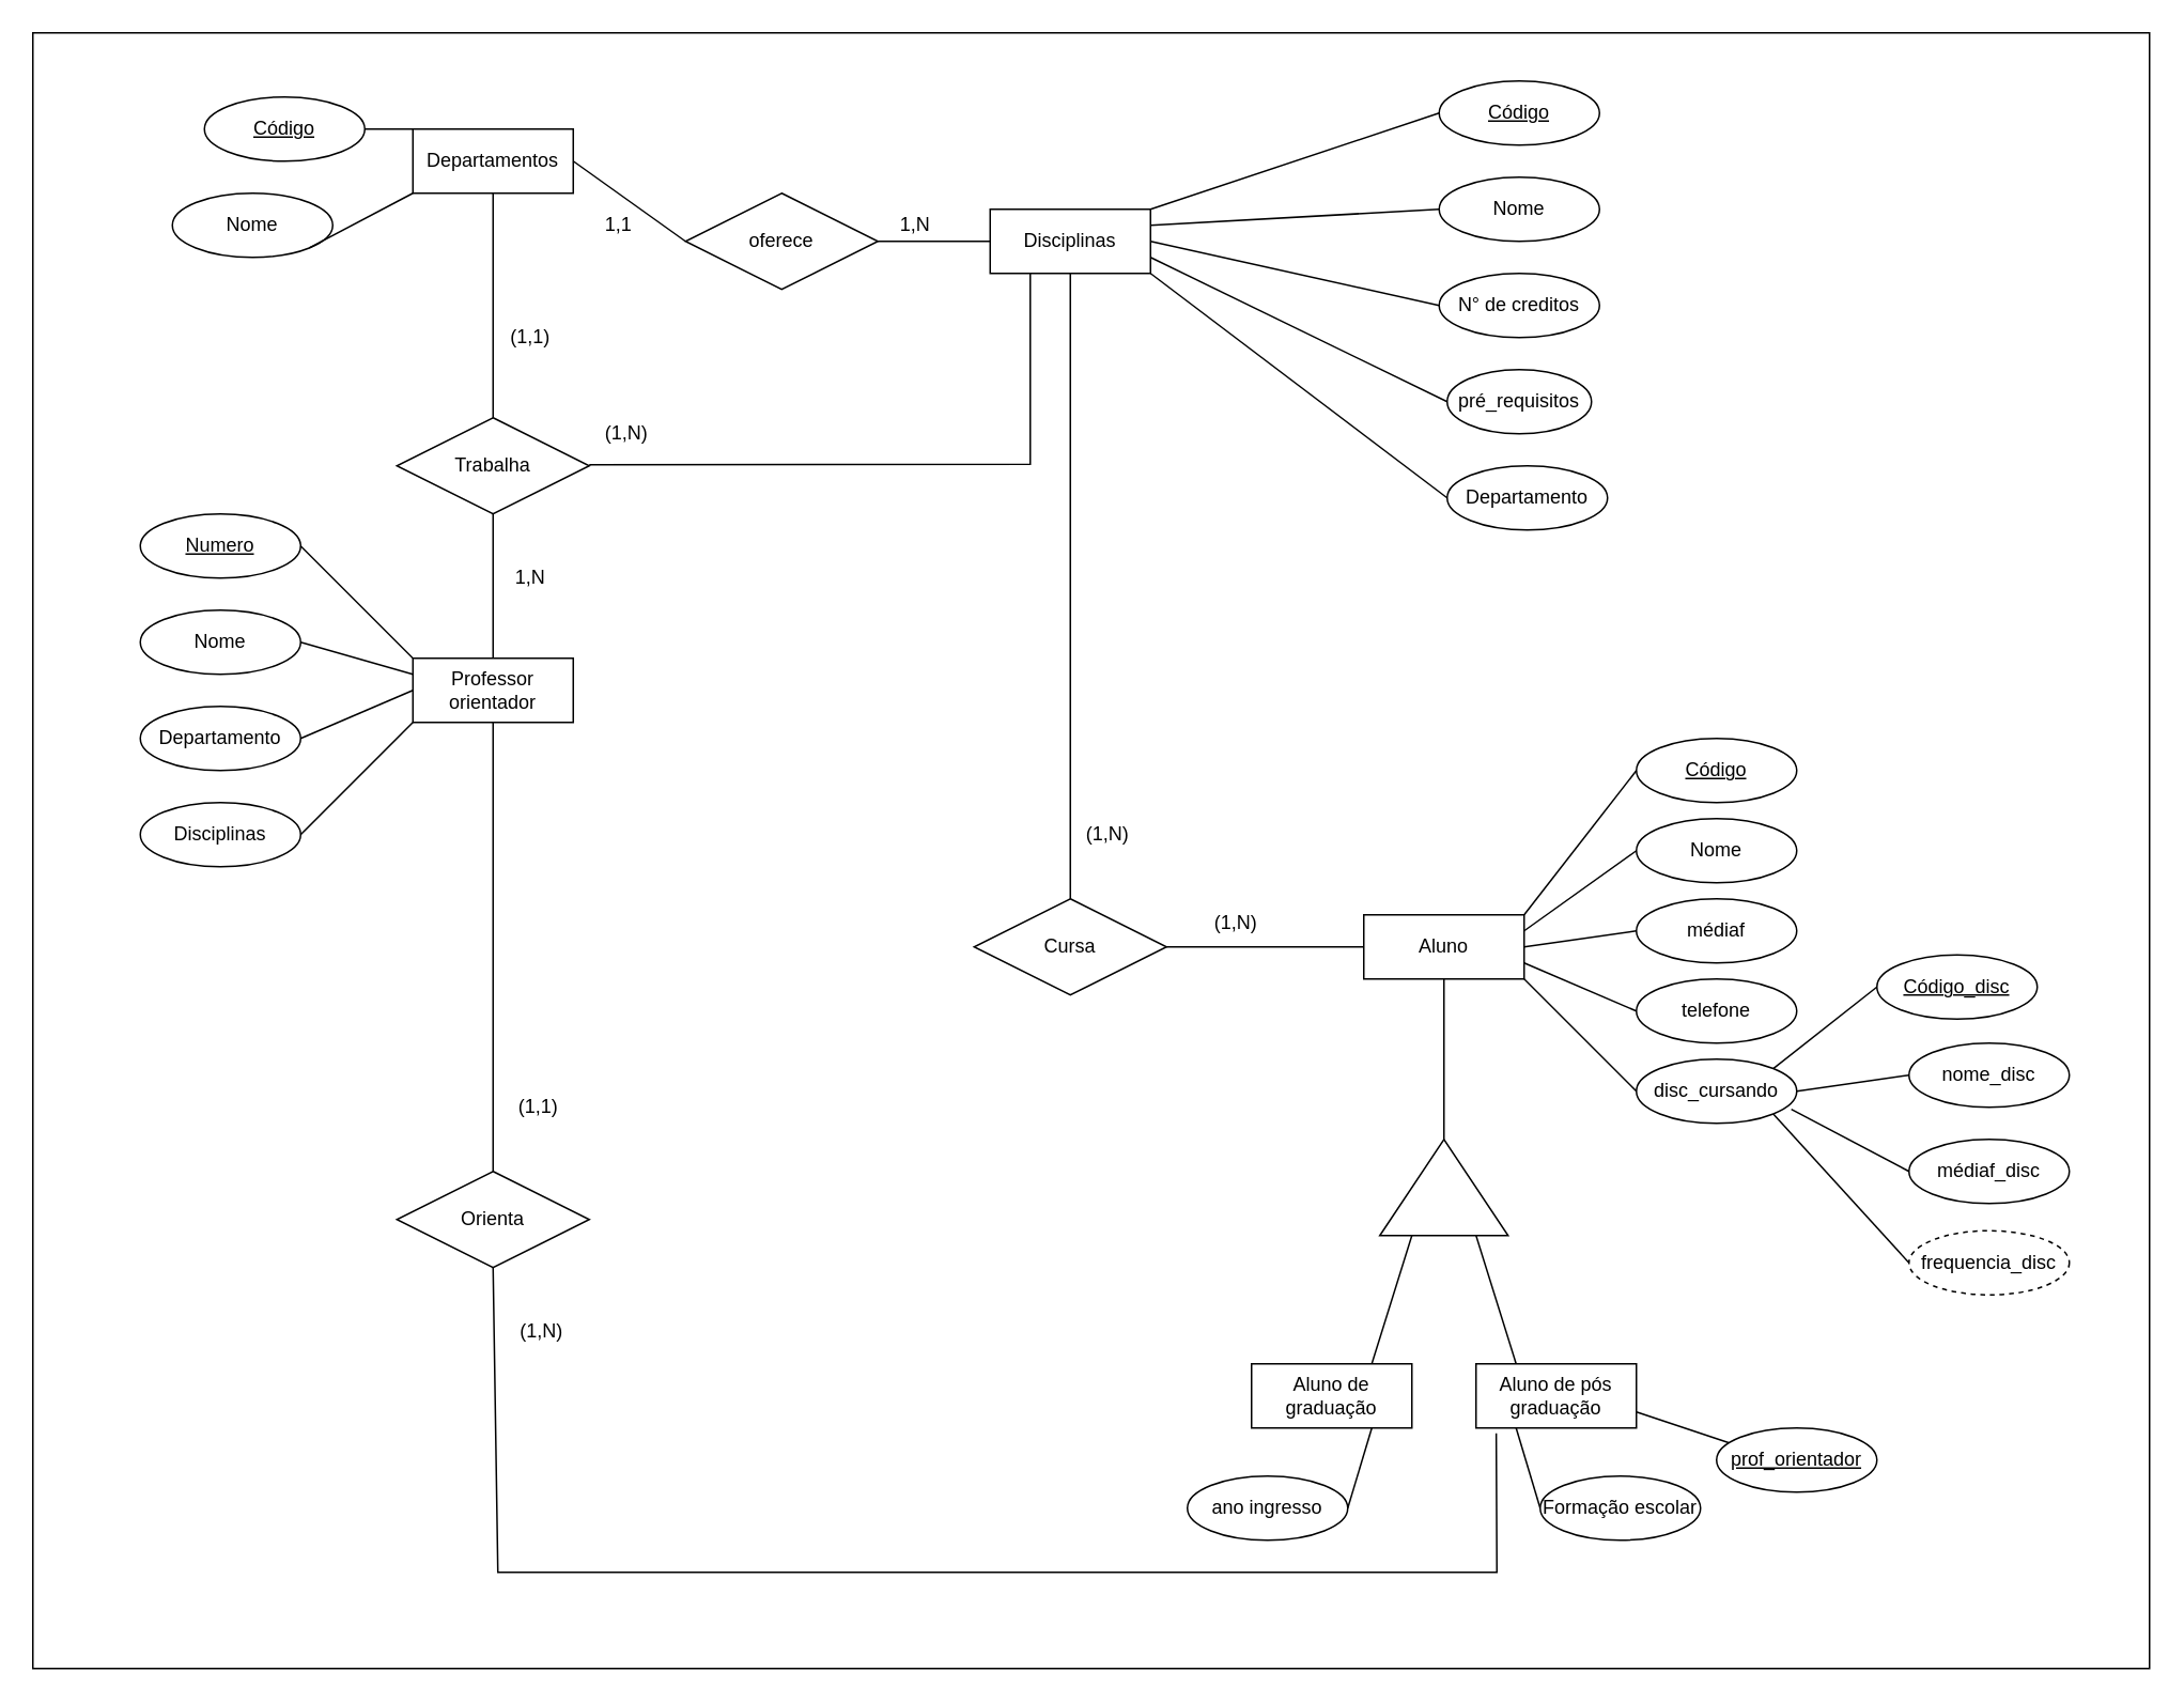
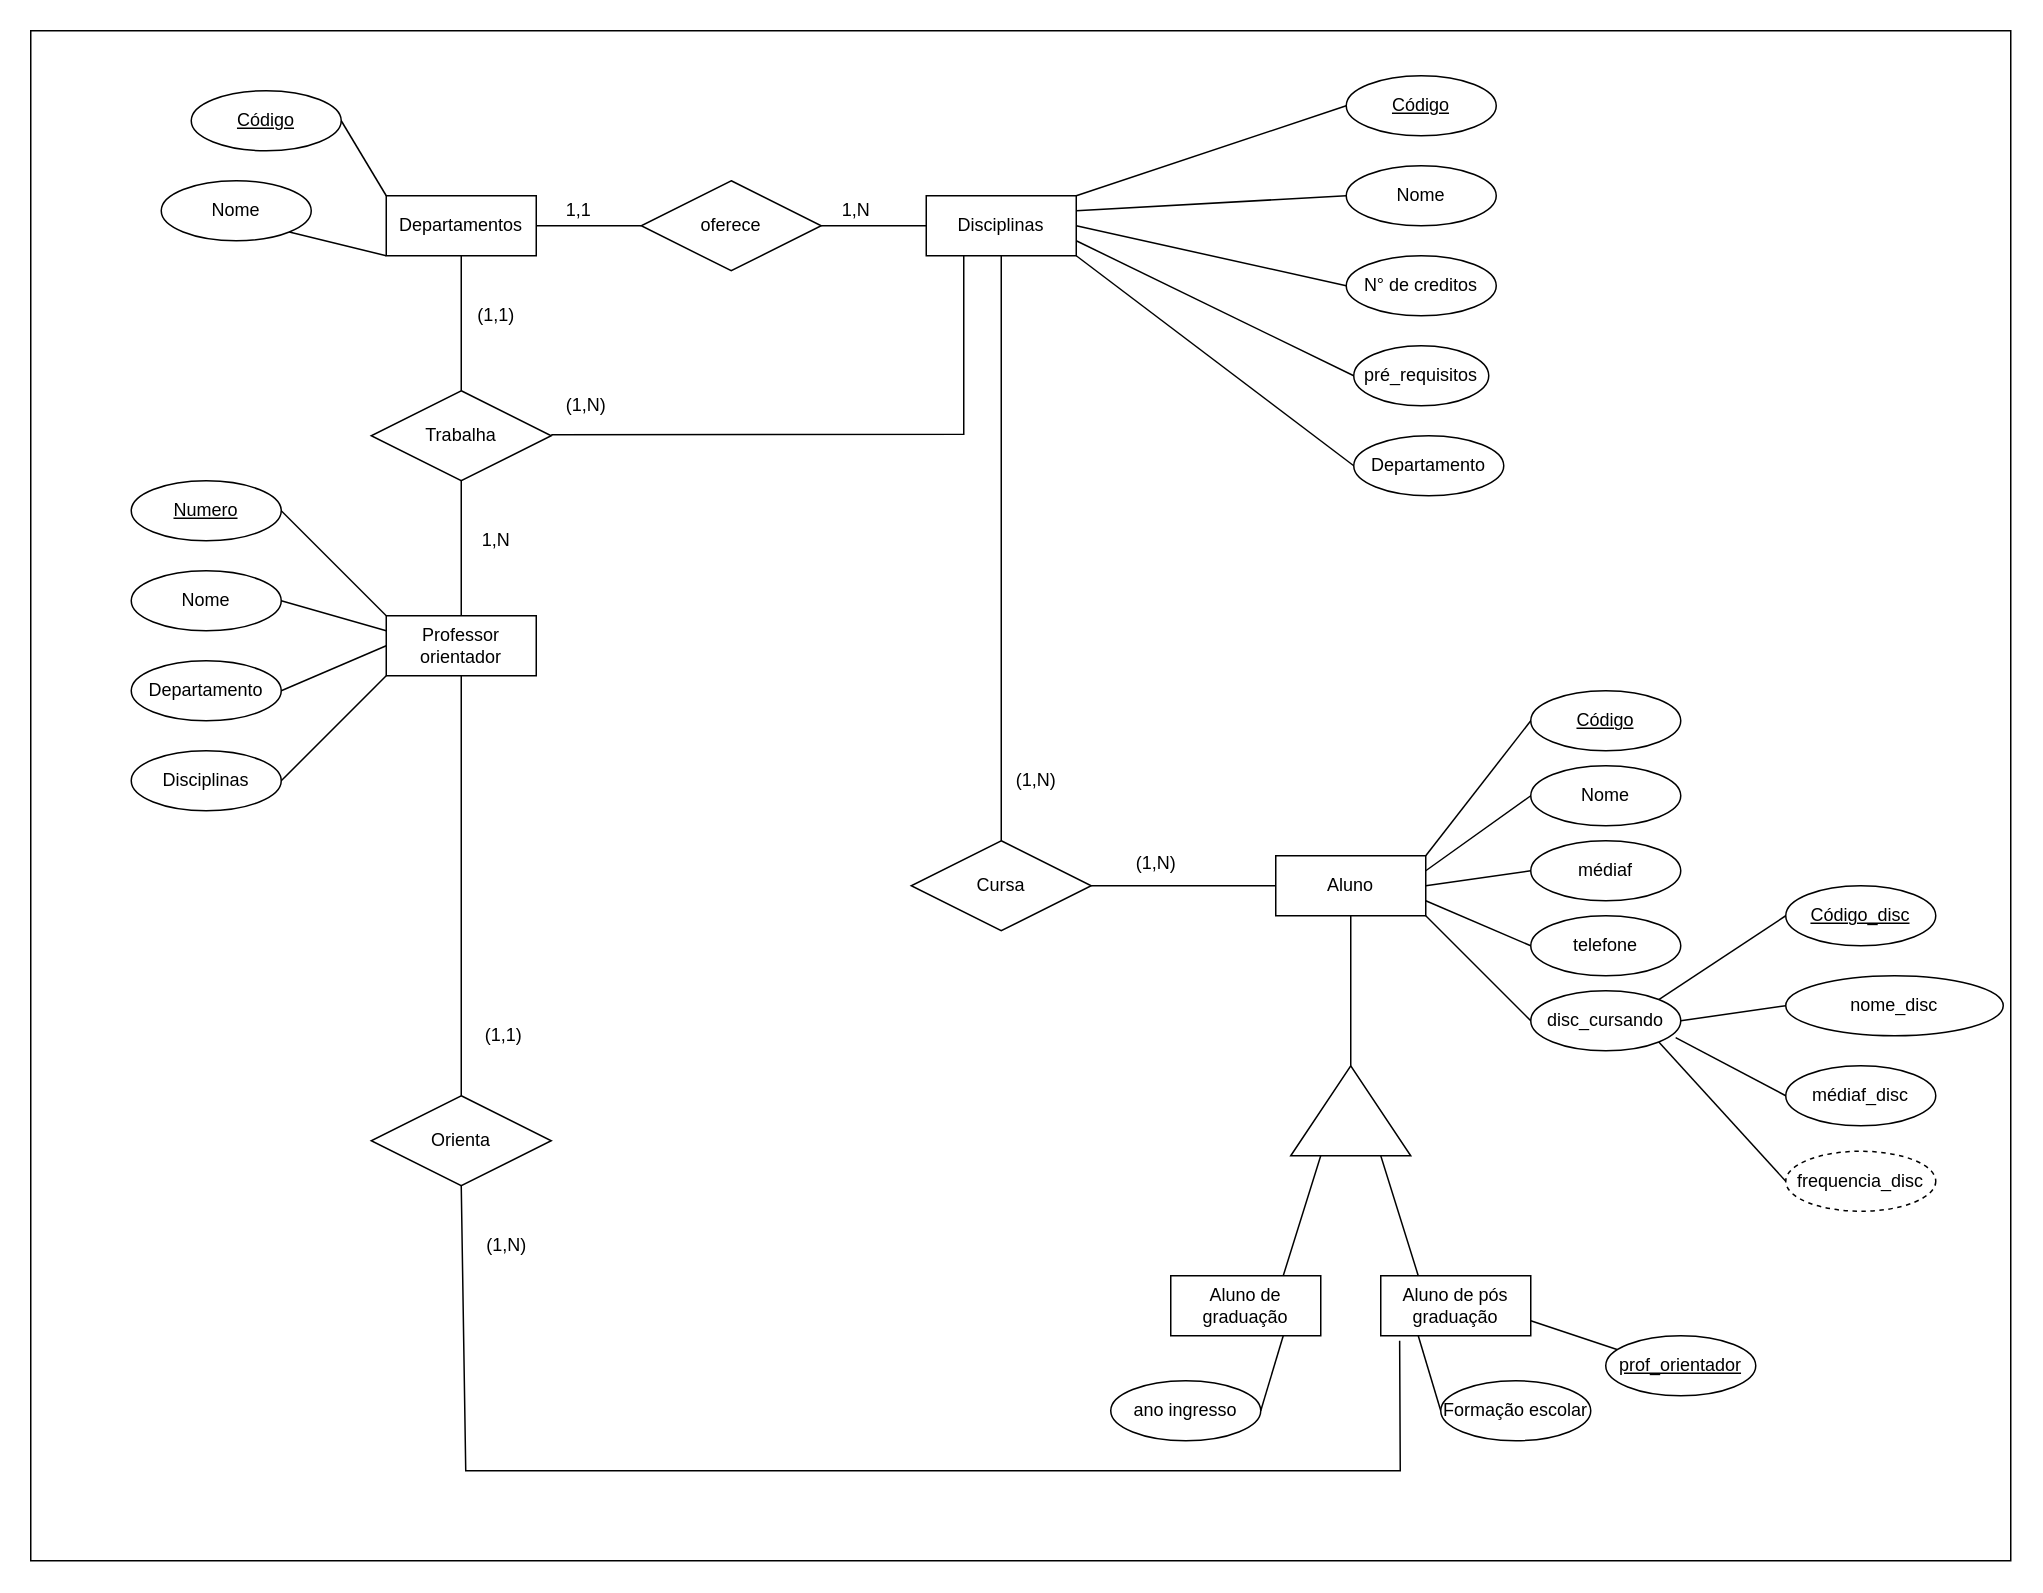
- <mxCell id="3" value="Departamentos" style="whiteSpace=wrap;html=1;align=center;" vertex="1" parent="1"><mxGeometry x="257" y="80" width="100" height="40" as="geometry" /></mxCell>
+ <mxCell id="3" value="Departamentos" style="whiteSpace=wrap;html=1;align=center;" vertex="1" parent="1"><mxGeometry x="257" y="130" width="100" height="40" as="geometry" /></mxCell>
- <mxCell id="56" value="Código_disc" style="ellipse;whiteSpace=wrap;html=1;align=center;fontStyle=4;" vertex="1" parent="1"><mxGeometry x="1170" y="595" width="100" height="40" as="geometry" /></mxCell>
+ <mxCell id="56" value="Código_disc" style="ellipse;whiteSpace=wrap;html=1;align=center;fontStyle=4;" vertex="1" parent="1"><mxGeometry x="1190" y="590" width="100" height="40" as="geometry" /></mxCell>
- <mxCell id="57" value="nome_disc" style="ellipse;whiteSpace=wrap;html=1;align=center;" vertex="1" parent="1"><mxGeometry x="1190" y="650" width="100" height="40" as="geometry" /></mxCell>
+ <mxCell id="57" value="nome_disc" style="ellipse;whiteSpace=wrap;html=1;align=center;" vertex="1" parent="1"><mxGeometry x="1190" y="650" width="145" height="40" as="geometry" /></mxCell>
